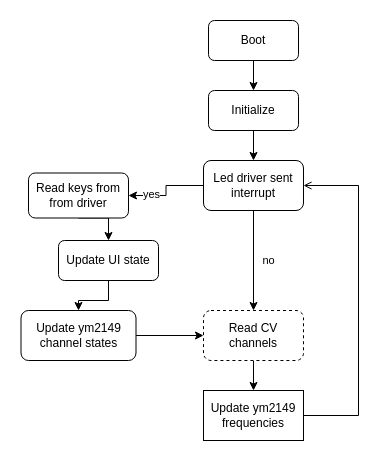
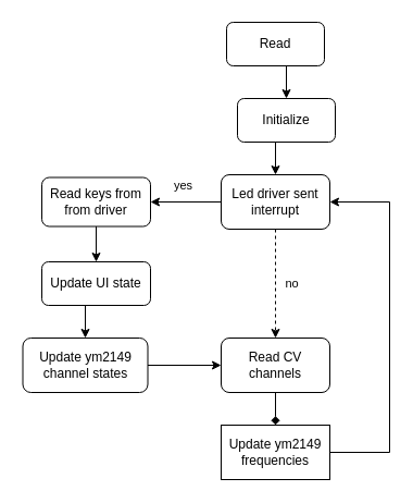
- <mxCell id="5" value="Boot" style="rounded=1;whiteSpace=wrap;html=1;" vertex="1" parent="1"><mxGeometry x="208" y="20" width="90" height="40" as="geometry" /></mxCell>
+ <mxCell id="5" value="Read" style="rounded=1;whiteSpace=wrap;html=1;" vertex="1" parent="1"><mxGeometry x="208" y="20" width="90" height="40" as="geometry" /></mxCell>
- <mxCell id="3" value="Initialize" style="rounded=1;whiteSpace=wrap;html=1;" vertex="1" parent="1"><mxGeometry x="208" y="90" width="90" height="40" as="geometry" /></mxCell>
+ <mxCell id="3" value="Initialize" style="rounded=1;whiteSpace=wrap;html=1;" vertex="1" parent="1"><mxGeometry x="218" y="90" width="90" height="40" as="geometry" /></mxCell>
- <mxCell id="17" style="edgeStyle=orthogonalEdgeStyle;rounded=0;orthogonalLoop=1;jettySize=auto;html=1;exitX=1;exitY=0.5;exitDx=0;exitDy=0;entryX=1;entryY=0.5;entryDx=0;entryDy=0;endArrow=open;" edge="1" parent="1" source="18" target="8"><mxGeometry relative="1" as="geometry"><Array as="points"><mxPoint x="358" y="415" /><mxPoint x="358" y="185" /></Array></mxGeometry></mxCell>
+ <mxCell id="17" style="edgeStyle=orthogonalEdgeStyle;rounded=0;orthogonalLoop=1;jettySize=auto;html=1;exitX=1;exitY=0.5;exitDx=0;exitDy=0;entryX=1;entryY=0.5;entryDx=0;entryDy=0;" edge="1" parent="1" source="18" target="8"><mxGeometry relative="1" as="geometry"><Array as="points"><mxPoint x="358" y="415" /><mxPoint x="358" y="185" /></Array></mxGeometry></mxCell>
- <mxCell id="12" value="Read keys from from driver" style="rounded=1;whiteSpace=wrap;html=1;" vertex="1" parent="1"><mxGeometry x="28" y="172.5" width="100" height="45" as="geometry" /></mxCell>
+ <mxCell id="12" value="Read keys from from driver" style="rounded=1;whiteSpace=wrap;html=1;" vertex="1" parent="1"><mxGeometry x="38" y="162.5" width="100" height="45" as="geometry" /></mxCell>
- <mxCell id="6" value="no" style="edgeStyle=orthogonalEdgeStyle;rounded=0;orthogonalLoop=1;jettySize=auto;html=1;exitX=0.5;exitY=1;exitDx=0;exitDy=0;entryX=0.5;entryY=0;entryDx=0;entryDy=0;" edge="1" parent="1" source="8" target="10"><mxGeometry y="15" relative="1" as="geometry"><mxPoint as="offset" /></mxGeometry></mxCell>
+ <mxCell id="6" value="no" style="edgeStyle=orthogonalEdgeStyle;rounded=0;orthogonalLoop=1;jettySize=auto;html=1;exitX=0.5;exitY=1;exitDx=0;exitDy=0;entryX=0.5;entryY=0;entryDx=0;entryDy=0;dashed=1;" edge="1" parent="1" source="8" target="10"><mxGeometry y="15" relative="1" as="geometry"><mxPoint as="offset" /></mxGeometry></mxCell>
- <mxCell id="14" value="Update UI state" style="rounded=1;whiteSpace=wrap;html=1;" vertex="1" parent="1"><mxGeometry x="58" y="240" width="100" height="40" as="geometry" /></mxCell>
+ <mxCell id="14" value="Update UI state" style="rounded=1;whiteSpace=wrap;html=1;" vertex="1" parent="1"><mxGeometry x="38" y="240" width="100" height="40" as="geometry" /></mxCell>
- <mxCell id="10" value="Read CV channels" style="rounded=1;whiteSpace=wrap;html=1;dashed=1;" vertex="1" parent="1"><mxGeometry x="203" y="310" width="100" height="50" as="geometry" /></mxCell>
+ <mxCell id="10" value="Read CV channels" style="rounded=1;whiteSpace=wrap;html=1;" vertex="1" parent="1"><mxGeometry x="203" y="310" width="100" height="50" as="geometry" /></mxCell>
- <mxCell id="9" style="edgeStyle=orthogonalEdgeStyle;rounded=0;orthogonalLoop=1;jettySize=auto;html=1;exitX=0.5;exitY=1;exitDx=0;exitDy=0;entryX=0.5;entryY=0;entryDx=0;entryDy=0;" edge="1" parent="1" source="10" target="18"><mxGeometry relative="1" as="geometry" /></mxCell>
+ <mxCell id="9" style="edgeStyle=orthogonalEdgeStyle;rounded=0;orthogonalLoop=1;jettySize=auto;html=1;exitX=0.5;exitY=1;exitDx=0;exitDy=0;entryX=0.5;entryY=0;entryDx=0;entryDy=0;endArrow=diamond;" edge="1" parent="1" source="10" target="18"><mxGeometry relative="1" as="geometry" /></mxCell>
